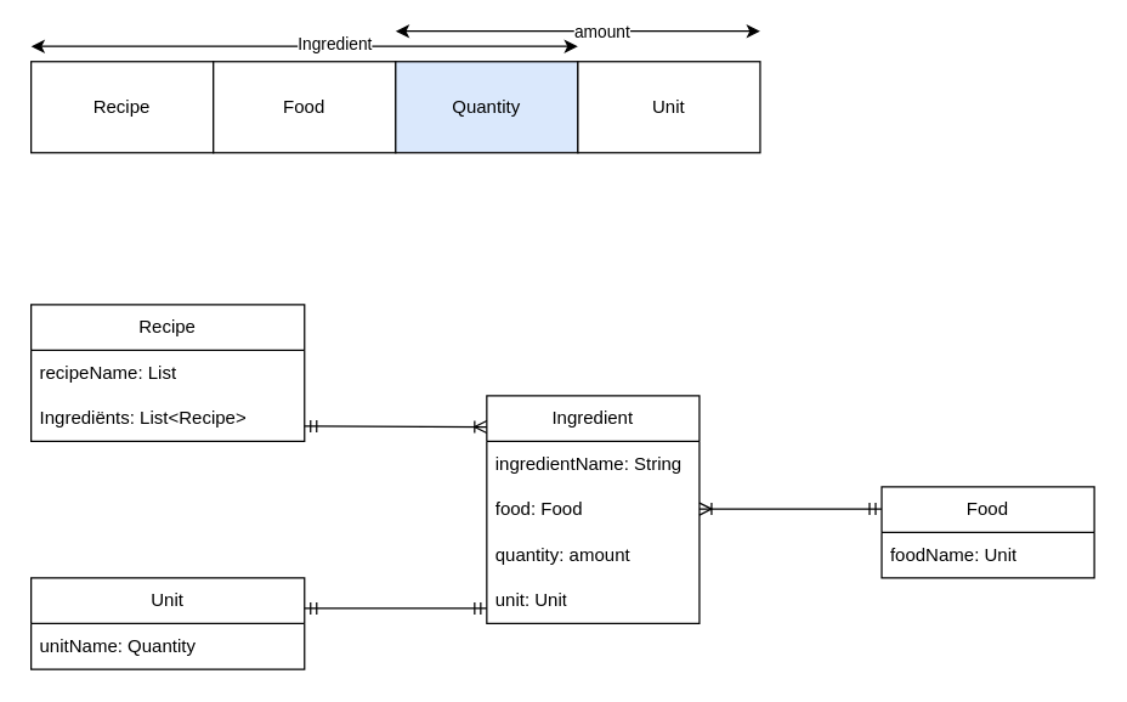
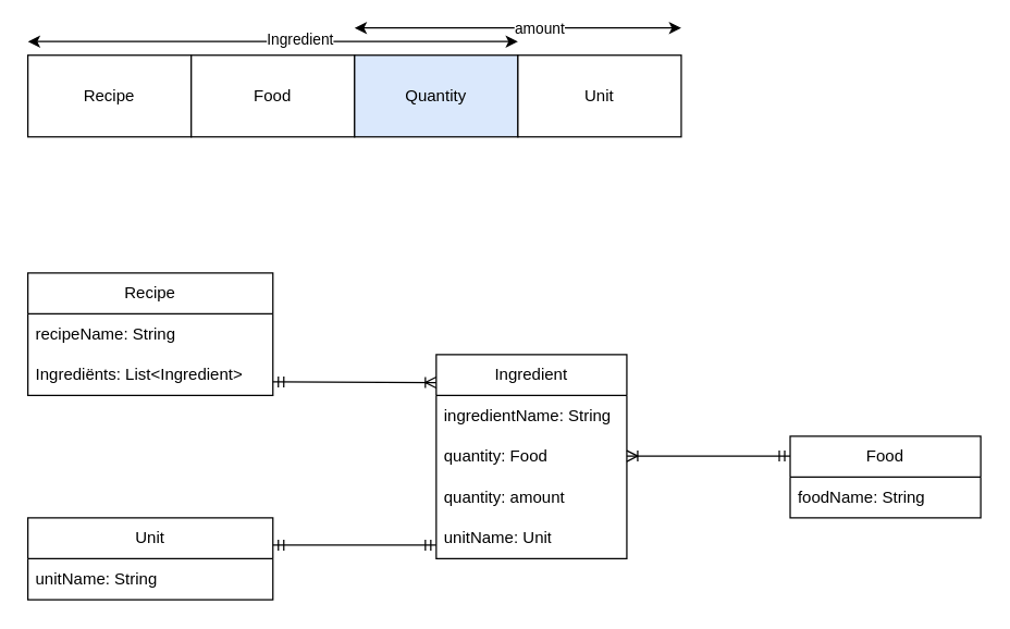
- <mxCell id="7" value="recipeName: List" style="text;strokeColor=none;fillColor=none;align=left;verticalAlign=middle;spacingLeft=4;spacingRight=4;overflow=hidden;points=[[0,0.5],[1,0.5]];portConstraint=eastwest;rotatable=0;whiteSpace=wrap;html=1;" vertex="1" parent="6"><mxGeometry y="30" width="180" height="30" as="geometry" /></mxCell>
+ <mxCell id="7" value="recipeName: String" style="text;strokeColor=none;fillColor=none;align=left;verticalAlign=middle;spacingLeft=4;spacingRight=4;overflow=hidden;points=[[0,0.5],[1,0.5]];portConstraint=eastwest;rotatable=0;whiteSpace=wrap;html=1;" vertex="1" parent="6"><mxGeometry y="30" width="180" height="30" as="geometry" /></mxCell>
- <mxCell id="8" value="Ingrediënts: List&amp;lt;Recipe&amp;gt;" style="text;strokeColor=none;fillColor=none;align=left;verticalAlign=middle;spacingLeft=4;spacingRight=4;overflow=hidden;points=[[0,0.5],[1,0.5]];portConstraint=eastwest;rotatable=0;whiteSpace=wrap;html=1;" vertex="1" parent="6"><mxGeometry y="60" width="180" height="30" as="geometry" /></mxCell>
+ <mxCell id="8" value="Ingrediënts: List&amp;lt;Ingredient&amp;gt;" style="text;strokeColor=none;fillColor=none;align=left;verticalAlign=middle;spacingLeft=4;spacingRight=4;overflow=hidden;points=[[0,0.5],[1,0.5]];portConstraint=eastwest;rotatable=0;whiteSpace=wrap;html=1;" vertex="1" parent="6"><mxGeometry y="60" width="180" height="30" as="geometry" /></mxCell>
- <mxCell id="11" value="food: Food" style="text;strokeColor=none;fillColor=none;align=left;verticalAlign=middle;spacingLeft=4;spacingRight=4;overflow=hidden;points=[[0,0.5],[1,0.5]];portConstraint=eastwest;rotatable=0;whiteSpace=wrap;html=1;" vertex="1" parent="9"><mxGeometry y="60" width="140" height="30" as="geometry" /></mxCell>
+ <mxCell id="11" value="quantity: Food" style="text;strokeColor=none;fillColor=none;align=left;verticalAlign=middle;spacingLeft=4;spacingRight=4;overflow=hidden;points=[[0,0.5],[1,0.5]];portConstraint=eastwest;rotatable=0;whiteSpace=wrap;html=1;" vertex="1" parent="9"><mxGeometry y="60" width="140" height="30" as="geometry" /></mxCell>
- <mxCell id="23" value="foodName: Unit" style="text;strokeColor=none;fillColor=none;align=left;verticalAlign=middle;spacingLeft=4;spacingRight=4;overflow=hidden;points=[[0,0.5],[1,0.5]];portConstraint=eastwest;rotatable=0;whiteSpace=wrap;html=1;" vertex="1" parent="22"><mxGeometry y="30" width="140" height="30" as="geometry" /></mxCell>
+ <mxCell id="23" value="foodName: String" style="text;strokeColor=none;fillColor=none;align=left;verticalAlign=middle;spacingLeft=4;spacingRight=4;overflow=hidden;points=[[0,0.5],[1,0.5]];portConstraint=eastwest;rotatable=0;whiteSpace=wrap;html=1;" vertex="1" parent="22"><mxGeometry y="30" width="140" height="30" as="geometry" /></mxCell>
- <mxCell id="13" value="unit: Unit" style="text;strokeColor=none;fillColor=none;align=left;verticalAlign=middle;spacingLeft=4;spacingRight=4;overflow=hidden;points=[[0,0.5],[1,0.5]];portConstraint=eastwest;rotatable=0;whiteSpace=wrap;html=1;" vertex="1" parent="9"><mxGeometry y="120" width="140" height="30" as="geometry" /></mxCell>
+ <mxCell id="13" value="unitName: Unit" style="text;strokeColor=none;fillColor=none;align=left;verticalAlign=middle;spacingLeft=4;spacingRight=4;overflow=hidden;points=[[0,0.5],[1,0.5]];portConstraint=eastwest;rotatable=0;whiteSpace=wrap;html=1;" vertex="1" parent="9"><mxGeometry y="120" width="140" height="30" as="geometry" /></mxCell>
- <mxCell id="15" value="unitName: Quantity" style="text;strokeColor=none;fillColor=none;align=left;verticalAlign=middle;spacingLeft=4;spacingRight=4;overflow=hidden;points=[[0,0.5],[1,0.5]];portConstraint=eastwest;rotatable=0;whiteSpace=wrap;html=1;" vertex="1" parent="14"><mxGeometry y="30" width="180" height="30" as="geometry" /></mxCell>
+ <mxCell id="15" value="unitName: String" style="text;strokeColor=none;fillColor=none;align=left;verticalAlign=middle;spacingLeft=4;spacingRight=4;overflow=hidden;points=[[0,0.5],[1,0.5]];portConstraint=eastwest;rotatable=0;whiteSpace=wrap;html=1;" vertex="1" parent="14"><mxGeometry y="30" width="180" height="30" as="geometry" /></mxCell>
